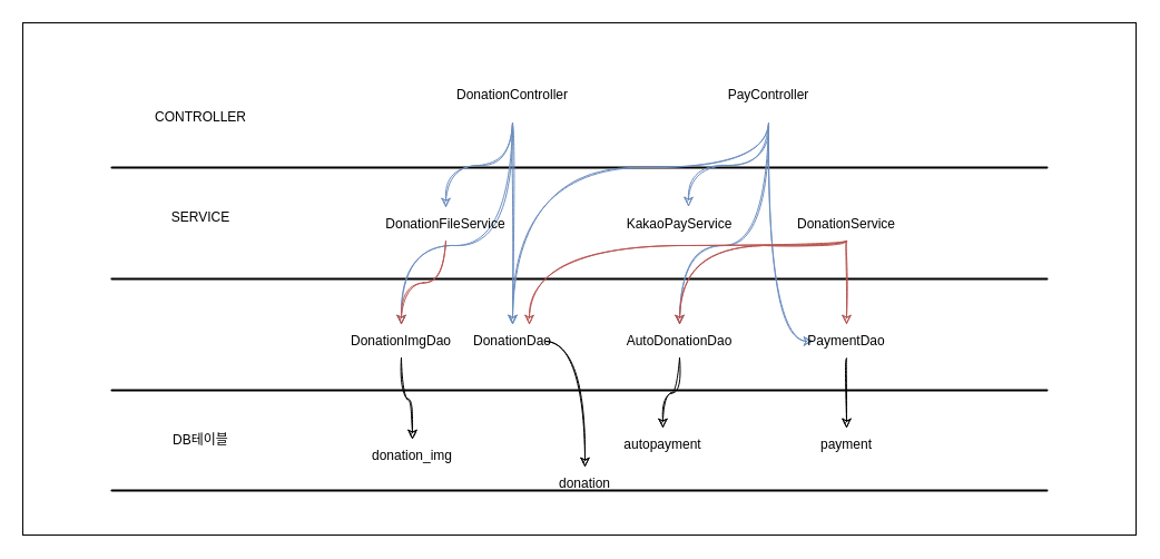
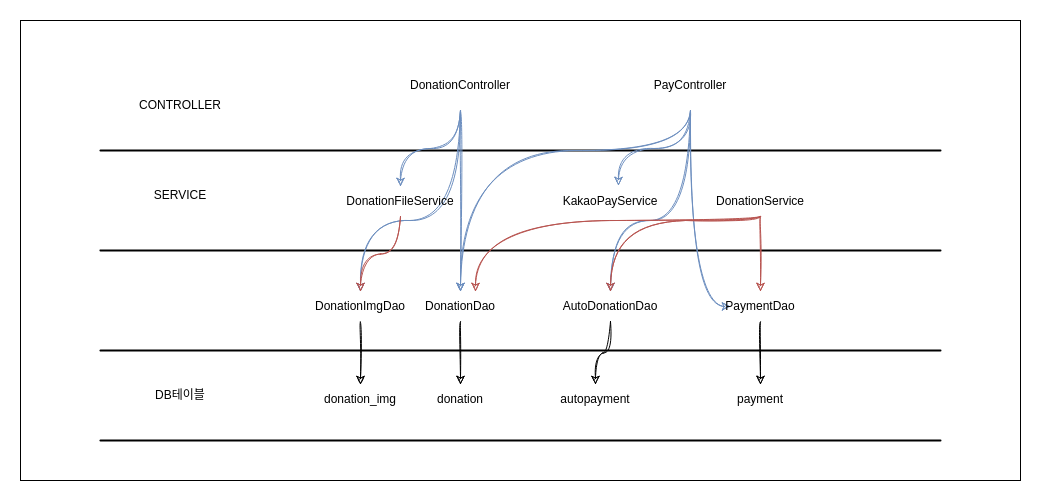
- <mxCell id="19" value="donation_img" style="text;html=1;strokeColor=none;fillColor=none;align=center;verticalAlign=middle;whiteSpace=wrap;rounded=0;sketch=1;" parent="1" vertex="1"><mxGeometry x="340" y="394" width="60" height="30" as="geometry" /></mxCell>
+ <mxCell id="19" value="donation_img" style="text;html=1;strokeColor=none;fillColor=none;align=center;verticalAlign=middle;whiteSpace=wrap;rounded=0;sketch=1;" parent="1" vertex="1"><mxGeometry x="330" y="384" width="60" height="30" as="geometry" /></mxCell>
- <mxCell id="20" value="donation" style="text;html=1;strokeColor=none;fillColor=none;align=center;verticalAlign=middle;whiteSpace=wrap;rounded=0;sketch=1;" parent="1" vertex="1"><mxGeometry x="495" y="419" width="60" height="30" as="geometry" /></mxCell>
+ <mxCell id="20" value="donation" style="text;html=1;strokeColor=none;fillColor=none;align=center;verticalAlign=middle;whiteSpace=wrap;rounded=0;sketch=1;" parent="1" vertex="1"><mxGeometry x="430" y="384" width="60" height="30" as="geometry" /></mxCell>
